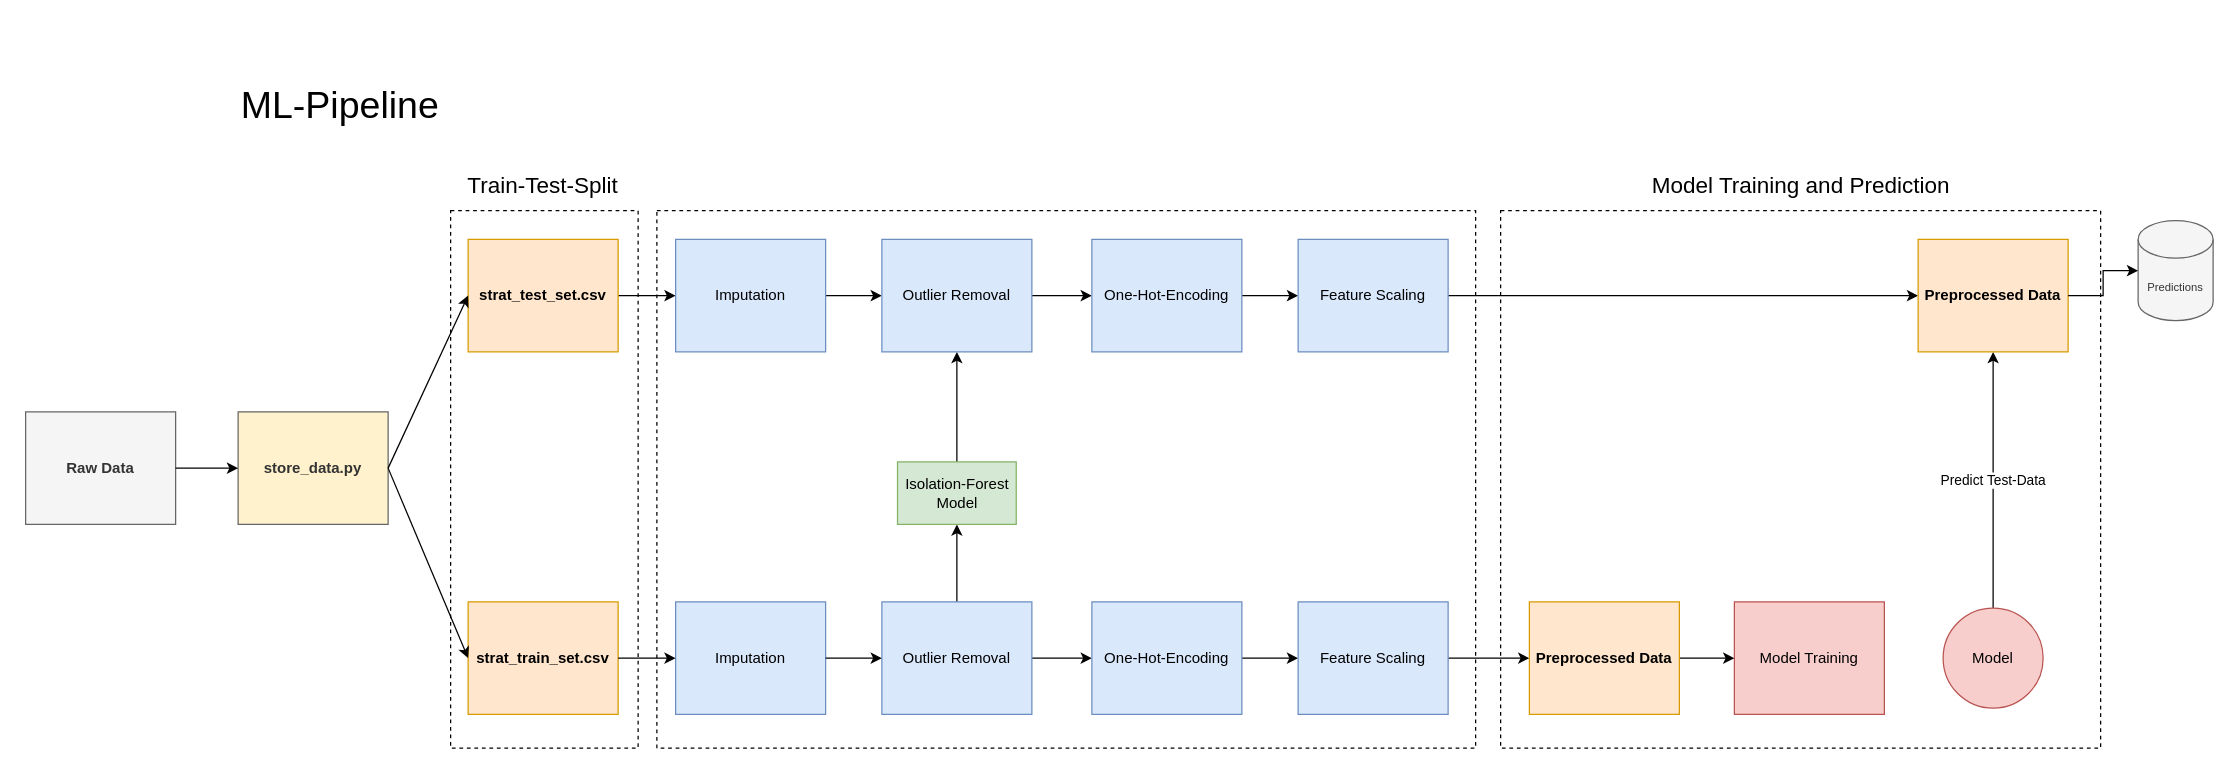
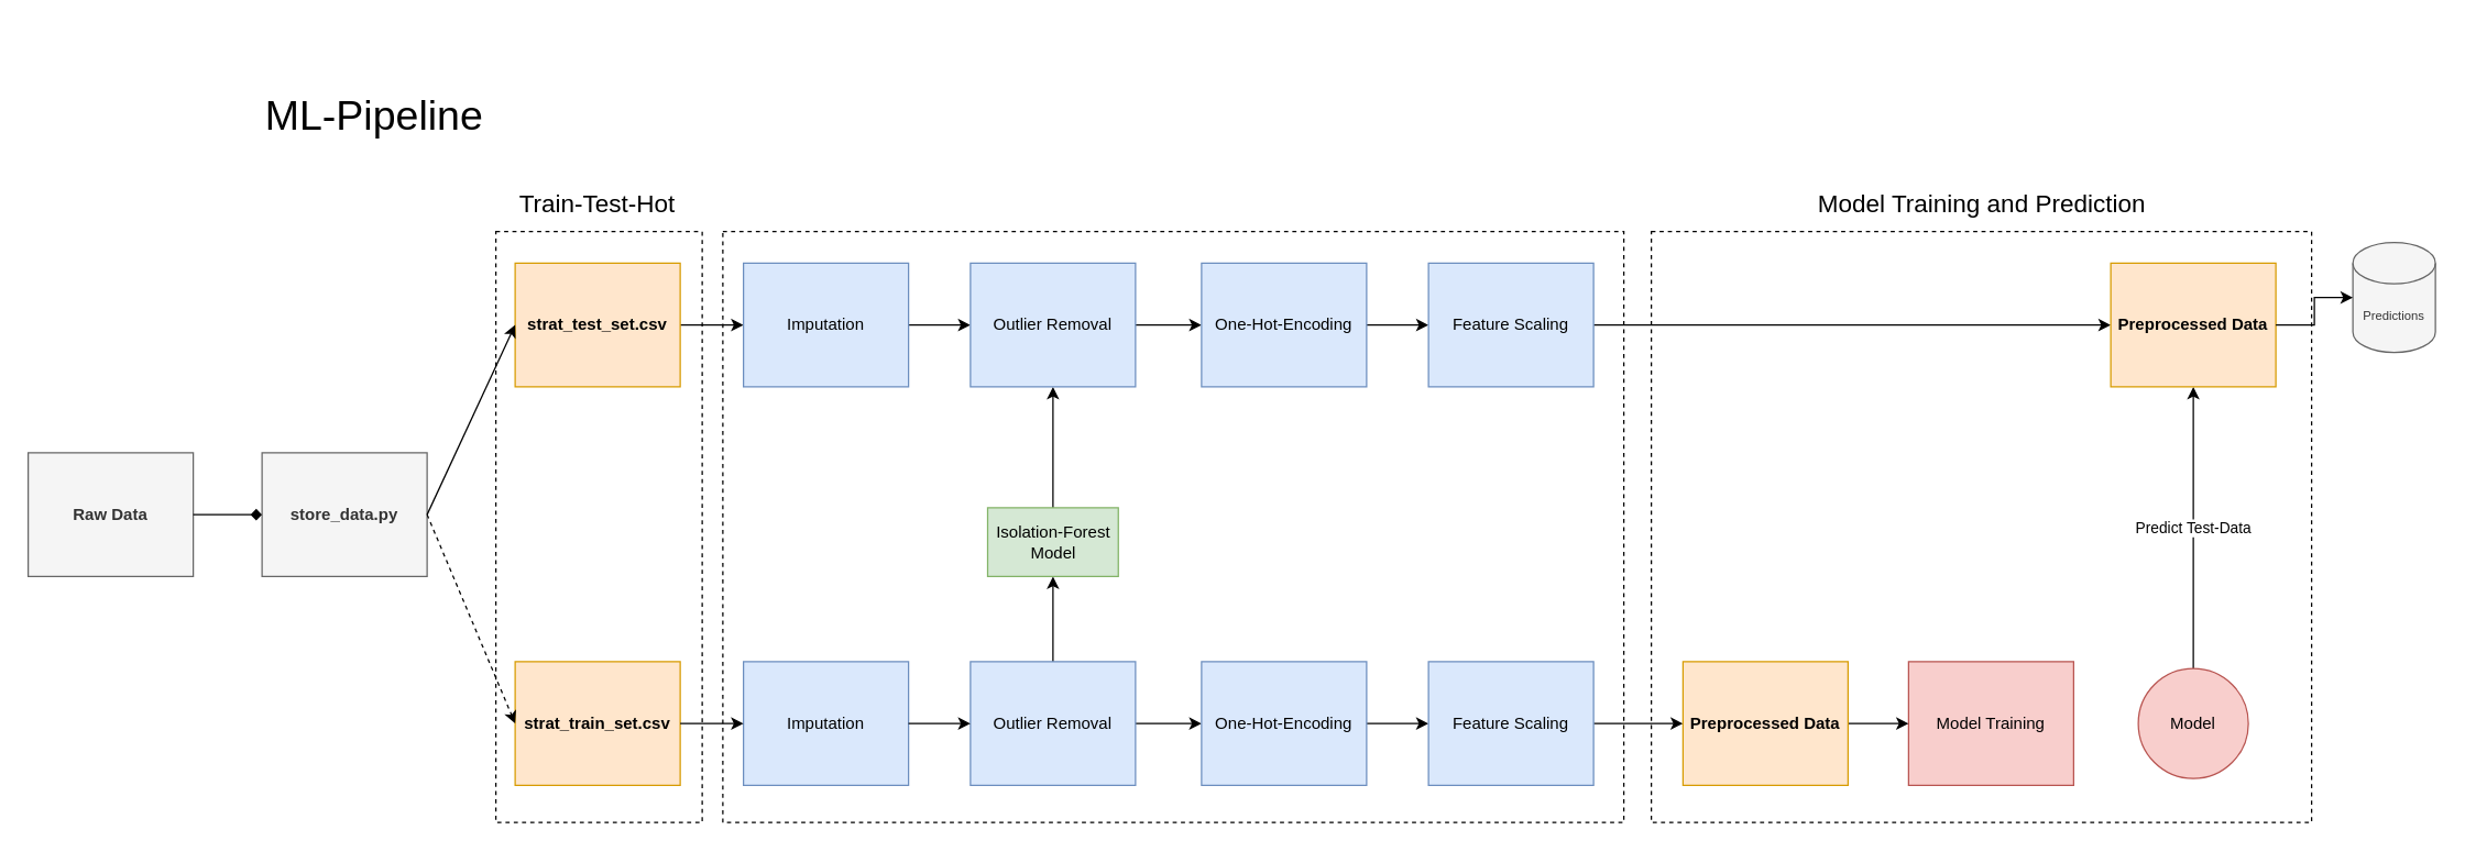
- <mxCell id="34" value="&lt;font style=&quot;font-size: 18px;&quot;&gt;Train-Test-Split&lt;/font&gt;" style="text;strokeColor=none;align=center;fillColor=none;html=1;verticalAlign=middle;whiteSpace=wrap;rounded=0;" vertex="1" parent="1"><mxGeometry x="344" y="128" width="180" height="40" as="geometry" /></mxCell>
+ <mxCell id="34" value="&lt;font style=&quot;font-size: 18px;&quot;&gt;Train-Test-Hot&lt;/font&gt;" style="text;strokeColor=none;align=center;fillColor=none;html=1;verticalAlign=middle;whiteSpace=wrap;rounded=0;" vertex="1" parent="1"><mxGeometry x="344" y="128" width="180" height="40" as="geometry" /></mxCell>
- <mxCell id="6" value="" style="endArrow=classic;html=1;rounded=0;exitX=1;exitY=0.5;exitDx=0;exitDy=0;entryX=0;entryY=0.5;entryDx=0;entryDy=0;" parent="1" source="4" target="5" edge="1"><mxGeometry width="50" height="50" relative="1" as="geometry"><mxPoint x="180" y="409" as="sourcePoint" /><mxPoint x="230" y="359" as="targetPoint" /></mxGeometry></mxCell>
+ <mxCell id="6" value="" style="endArrow=diamond;html=1;rounded=0;exitX=1;exitY=0.5;exitDx=0;exitDy=0;entryX=0;entryY=0.5;entryDx=0;entryDy=0;" parent="1" source="4" target="5" edge="1"><mxGeometry width="50" height="50" relative="1" as="geometry"><mxPoint x="180" y="409" as="sourcePoint" /><mxPoint x="230" y="359" as="targetPoint" /></mxGeometry></mxCell>
- <mxCell id="5" value="&lt;b&gt;store_data.py&lt;/b&gt;" style="rounded=0;whiteSpace=wrap;html=1;fillColor=#fff2cc;fontColor=#333333;strokeColor=#666666;" parent="1" vertex="1"><mxGeometry x="190" y="329" width="120" height="90" as="geometry" /></mxCell>
+ <mxCell id="5" value="&lt;b&gt;store_data.py&lt;/b&gt;" style="rounded=0;whiteSpace=wrap;html=1;fillColor=#f5f5f5;fontColor=#333333;strokeColor=#666666;" parent="1" vertex="1"><mxGeometry x="190" y="329" width="120" height="90" as="geometry" /></mxCell>
- <mxCell id="11" value="" style="endArrow=classic;html=1;rounded=0;exitX=1;exitY=0.5;exitDx=0;exitDy=0;entryX=0;entryY=0.5;entryDx=0;entryDy=0;" parent="1" source="5" target="9" edge="1"><mxGeometry width="50" height="50" relative="1" as="geometry"><mxPoint x="320" y="384" as="sourcePoint" /><mxPoint x="410" y="319" as="targetPoint" /></mxGeometry></mxCell>
+ <mxCell id="11" value="" style="endArrow=classic;html=1;rounded=0;exitX=1;exitY=0.5;exitDx=0;exitDy=0;entryX=0;entryY=0.5;entryDx=0;entryDy=0;dashed=1;" parent="1" source="5" target="9" edge="1"><mxGeometry width="50" height="50" relative="1" as="geometry"><mxPoint x="320" y="384" as="sourcePoint" /><mxPoint x="410" y="319" as="targetPoint" /></mxGeometry></mxCell>
